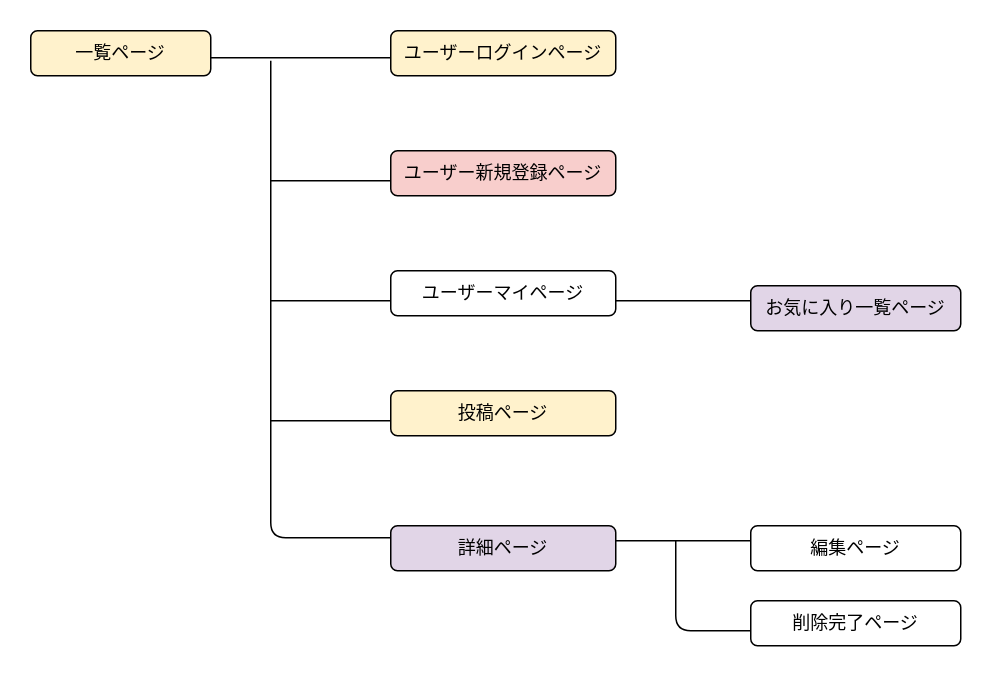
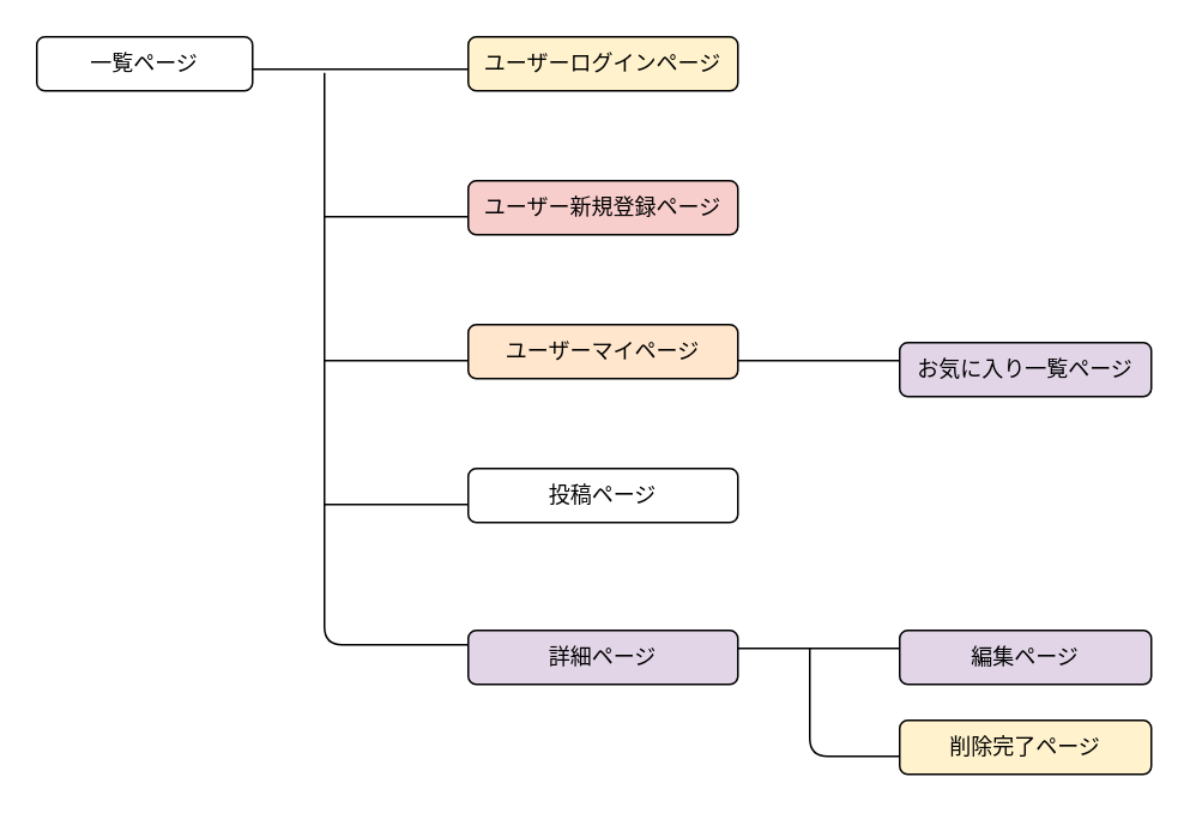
- <mxCell id="2" value="一覧ページ" style="rounded=1;whiteSpace=wrap;html=1;fillColor=#fff2cc;" parent="1" vertex="1"><mxGeometry x="20" y="20" width="120" height="30" as="geometry" /></mxCell>
+ <mxCell id="2" value="一覧ページ" style="rounded=1;whiteSpace=wrap;html=1;" parent="1" vertex="1"><mxGeometry x="20" y="20" width="120" height="30" as="geometry" /></mxCell>
- <mxCell id="4" value="ユーザーマイページ" style="rounded=1;whiteSpace=wrap;html=1;" parent="1" vertex="1"><mxGeometry x="260" y="180" width="150" height="30" as="geometry" /></mxCell>
+ <mxCell id="4" value="ユーザーマイページ" style="rounded=1;whiteSpace=wrap;html=1;fillColor=#ffe6cc;" parent="1" vertex="1"><mxGeometry x="260" y="180" width="150" height="30" as="geometry" /></mxCell>
- <mxCell id="6" value="投稿ページ" style="rounded=1;whiteSpace=wrap;html=1;fillColor=#fff2cc;" parent="1" vertex="1"><mxGeometry x="260" y="260" width="150" height="30" as="geometry" /></mxCell>
+ <mxCell id="6" value="投稿ページ" style="rounded=1;whiteSpace=wrap;html=1;" parent="1" vertex="1"><mxGeometry x="260" y="260" width="150" height="30" as="geometry" /></mxCell>
- <mxCell id="9" value="編集ページ" style="rounded=1;whiteSpace=wrap;html=1;" parent="1" vertex="1"><mxGeometry x="500" y="350" width="140" height="30" as="geometry" /></mxCell>
+ <mxCell id="9" value="編集ページ" style="rounded=1;whiteSpace=wrap;html=1;fillColor=#e1d5e7;" parent="1" vertex="1"><mxGeometry x="500" y="350" width="140" height="30" as="geometry" /></mxCell>
- <mxCell id="10" value="削除完了ページ" style="rounded=1;whiteSpace=wrap;html=1;" parent="1" vertex="1"><mxGeometry x="500" y="400" width="140" height="30" as="geometry" /></mxCell>
+ <mxCell id="10" value="削除完了ページ" style="rounded=1;whiteSpace=wrap;html=1;fillColor=#fff2cc;" parent="1" vertex="1"><mxGeometry x="500" y="400" width="140" height="30" as="geometry" /></mxCell>
